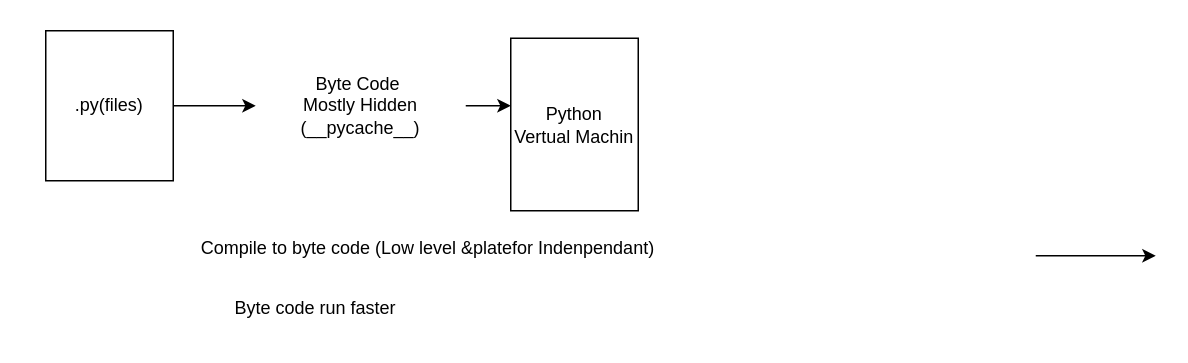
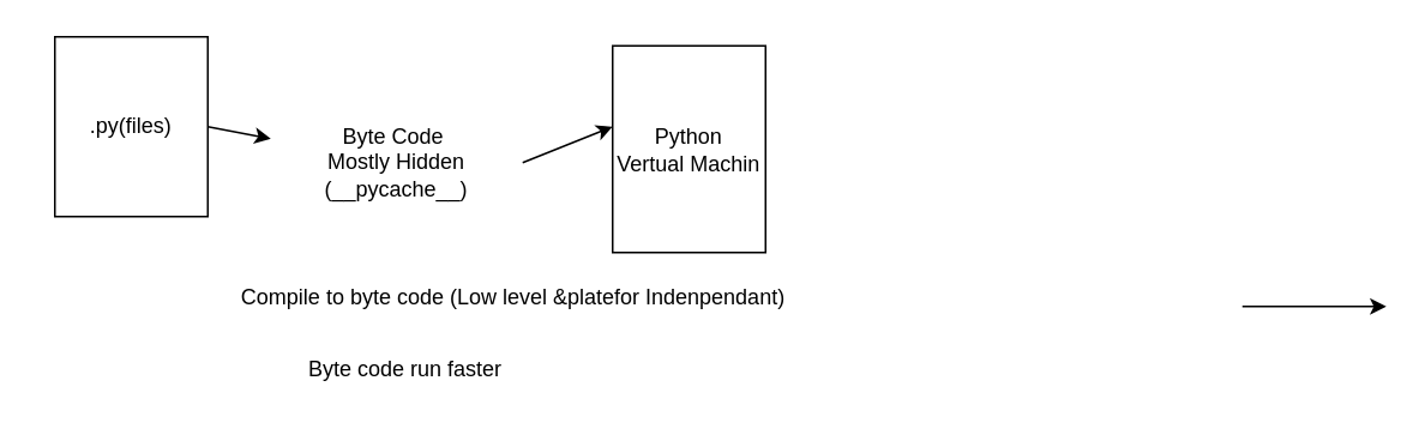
- <mxCell id="5" value="Byte Code&amp;nbsp;&lt;br&gt;Mostly Hidden&lt;br&gt;(__pycache__)" style="text;strokeColor=none;align=center;fillColor=none;html=1;verticalAlign=middle;whiteSpace=wrap;rounded=0;" vertex="1" parent="1"><mxGeometry x="170" y="30" width="140" height="80" as="geometry" /></mxCell>
+ <mxCell id="5" value="Byte Code&amp;nbsp;&lt;br&gt;Mostly Hidden&lt;br&gt;(__pycache__)" style="text;strokeColor=none;align=center;fillColor=none;html=1;verticalAlign=middle;whiteSpace=wrap;rounded=0;" vertex="1" parent="1"><mxGeometry x="150" y="50" width="140" height="80" as="geometry" /></mxCell>
- <mxCell id="9" value="Byte code run faster" style="text;strokeColor=none;align=center;fillColor=none;html=1;verticalAlign=middle;whiteSpace=wrap;rounded=0;" vertex="1" parent="1"><mxGeometry x="90" y="190" width="240" height="30" as="geometry" /></mxCell>
+ <mxCell id="9" value="Byte code run faster" style="text;strokeColor=none;align=center;fillColor=none;html=1;verticalAlign=middle;whiteSpace=wrap;rounded=0;" vertex="1" parent="1"><mxGeometry x="105" y="190" width="240" height="30" as="geometry" /></mxCell>
